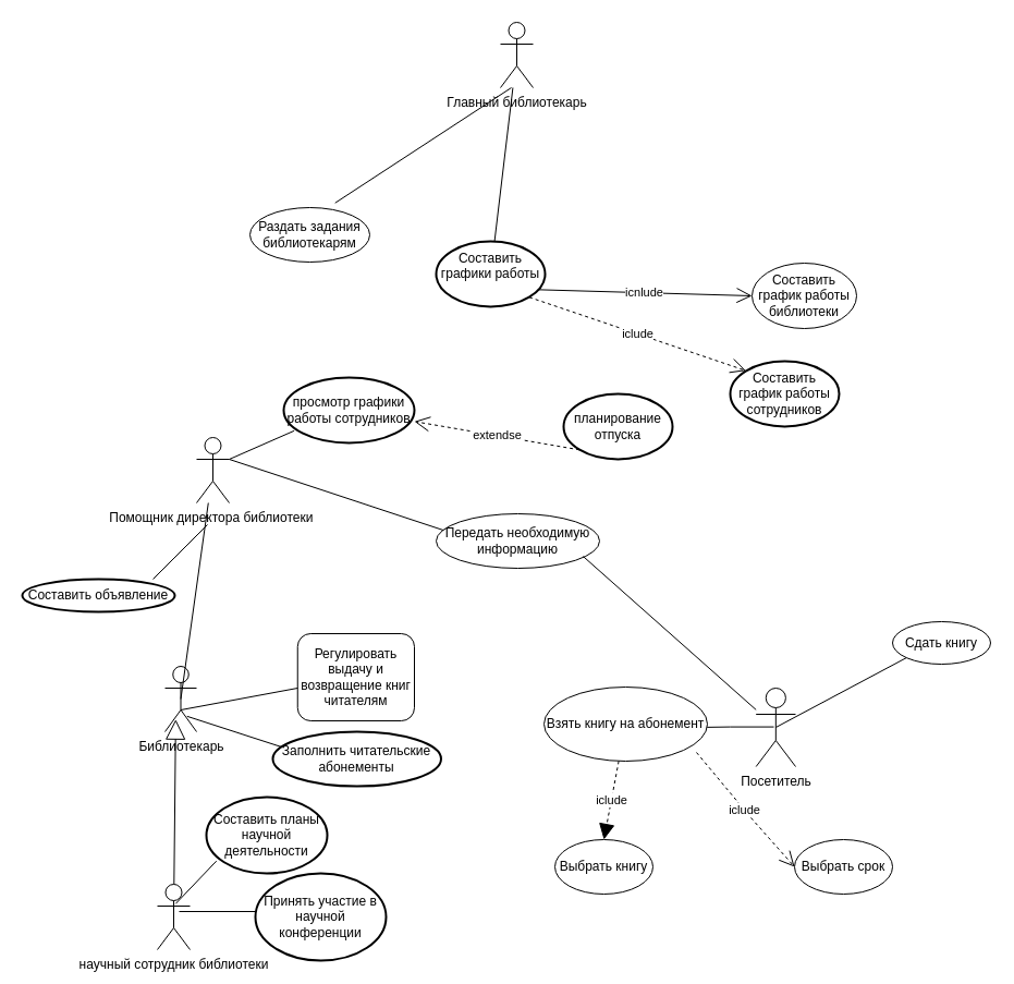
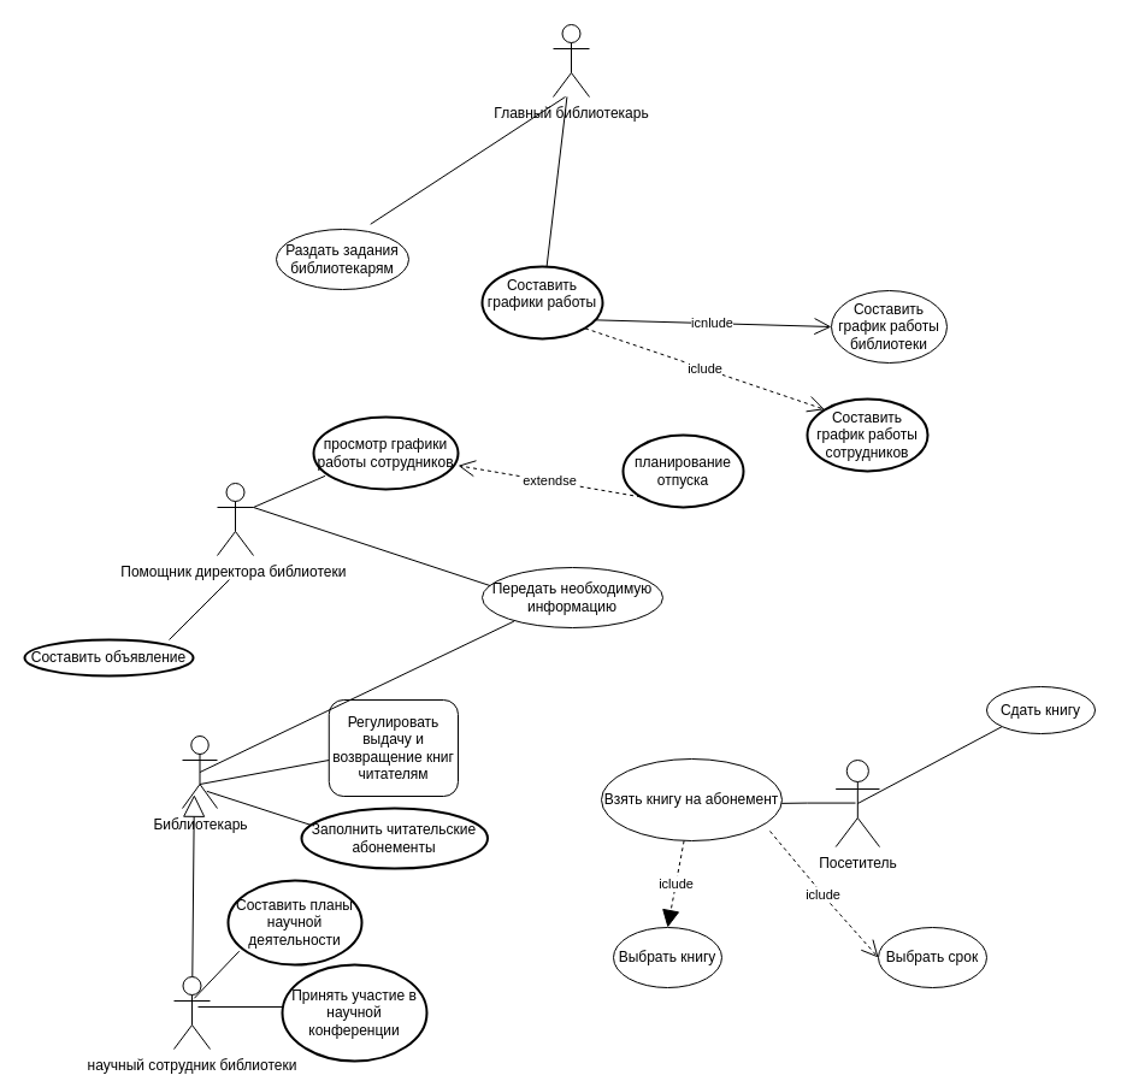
- <mxCell id="25" value="" style="endArrow=none;html=1;rounded=0;exitX=0.5;exitY=0.5;exitDx=0;exitDy=0;exitPerimeter=0;" parent="3" target="11" edge="1" source="15"><mxGeometry width="50" height="50" relative="1" as="geometry"><mxPoint x="120" y="410" as="sourcePoint" /><mxPoint x="216" y="320" as="targetPoint" /></mxGeometry></mxCell>
+ <mxCell id="25" value="" style="endArrow=none;html=1;rounded=0;entryX=0.176;entryY=0.893;entryDx=0;entryDy=0;entryPerimeter=0;exitX=0.5;exitY=0.5;exitDx=0;exitDy=0;exitPerimeter=0;" parent="3" target="8" edge="1" source="15"><mxGeometry width="50" height="50" relative="1" as="geometry"><mxPoint x="120" y="410" as="sourcePoint" /><mxPoint x="216" y="320" as="targetPoint" /></mxGeometry></mxCell>
- <mxCell id="9" value="" style="endArrow=none;html=1;rounded=0;exitX=0.9;exitY=0.783;exitDx=0;exitDy=0;exitPerimeter=0;" parent="3" source="8" target="22" edge="1"><mxGeometry width="50" height="50" relative="1" as="geometry"><mxPoint x="550" y="320" as="sourcePoint" /><mxPoint x="600" y="270" as="targetPoint" /></mxGeometry></mxCell>
